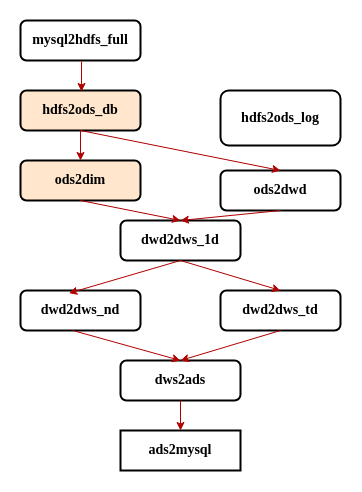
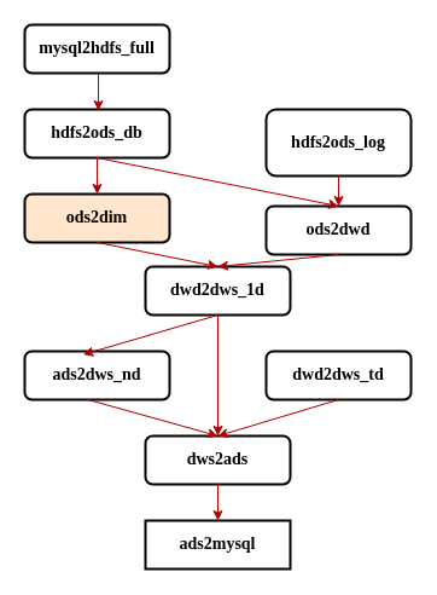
- <mxCell id="3" value="&lt;font face=&quot;Times New Roman&quot; style=&quot;font-size: 14px;&quot;&gt;&lt;b&gt;hdfs2ods_db&lt;/b&gt;&lt;/font&gt;" style="rounded=1;whiteSpace=wrap;html=1;strokeWidth=2;fillColor=#ffe6cc;" parent="1" vertex="1"><mxGeometry x="20" y="90" width="120" height="40" as="geometry" /></mxCell>
+ <mxCell id="3" value="&lt;font face=&quot;Times New Roman&quot; style=&quot;font-size: 14px;&quot;&gt;&lt;b&gt;hdfs2ods_db&lt;/b&gt;&lt;/font&gt;" style="rounded=1;whiteSpace=wrap;html=1;strokeWidth=2;" parent="1" vertex="1"><mxGeometry x="20" y="90" width="120" height="40" as="geometry" /></mxCell>
+ <mxCell id="18" value="" style="endArrow=classic;html=1;rounded=0;exitX=0.5;exitY=1;exitDx=0;exitDy=0;entryX=0.5;entryY=0;entryDx=0;entryDy=0;fillColor=#e51400;strokeColor=#B20000;" parent="1" source="4" target="6" edge="1"><mxGeometry width="50" height="50" relative="1" as="geometry"><mxPoint x="270" y="350" as="sourcePoint" /><mxPoint x="320" y="300" as="targetPoint" /></mxGeometry></mxCell>
- <mxCell id="22" value="" style="endArrow=classic;html=1;rounded=0;exitX=0.5;exitY=1;exitDx=0;exitDy=0;entryX=0.5;entryY=0;entryDx=0;entryDy=0;fillColor=#e51400;strokeColor=#B20000;" parent="1" source="7" target="9" edge="1"><mxGeometry width="50" height="50" relative="1" as="geometry"><mxPoint x="350" y="190" as="sourcePoint" /><mxPoint x="400" y="140" as="targetPoint" /></mxGeometry></mxCell>
+ <mxCell id="22" value="" style="endArrow=classic;html=1;rounded=0;exitX=0.5;exitY=1;exitDx=0;exitDy=0;fillColor=#e51400;strokeColor=#B20000;" parent="1" source="7" target="10" edge="1"><mxGeometry width="50" height="50" relative="1" as="geometry"><mxPoint x="350" y="190" as="sourcePoint" /><mxPoint x="400" y="140" as="targetPoint" /></mxGeometry></mxCell>
- <mxCell id="8" value="&lt;b&gt;&lt;font style=&quot;font-size: 14px;&quot; face=&quot;Times New Roman&quot;&gt;dwd2dws_nd&lt;/font&gt;&lt;/b&gt;" style="rounded=1;whiteSpace=wrap;html=1;strokeWidth=2;" parent="1" vertex="1"><mxGeometry x="20" y="290" width="120" height="40" as="geometry" /></mxCell>
+ <mxCell id="8" value="&lt;b&gt;&lt;font style=&quot;font-size: 14px;&quot; face=&quot;Times New Roman&quot;&gt;ads2dws_nd&lt;/font&gt;&lt;/b&gt;" style="rounded=1;whiteSpace=wrap;html=1;strokeWidth=2;" parent="1" vertex="1"><mxGeometry x="20" y="290" width="120" height="40" as="geometry" /></mxCell>
